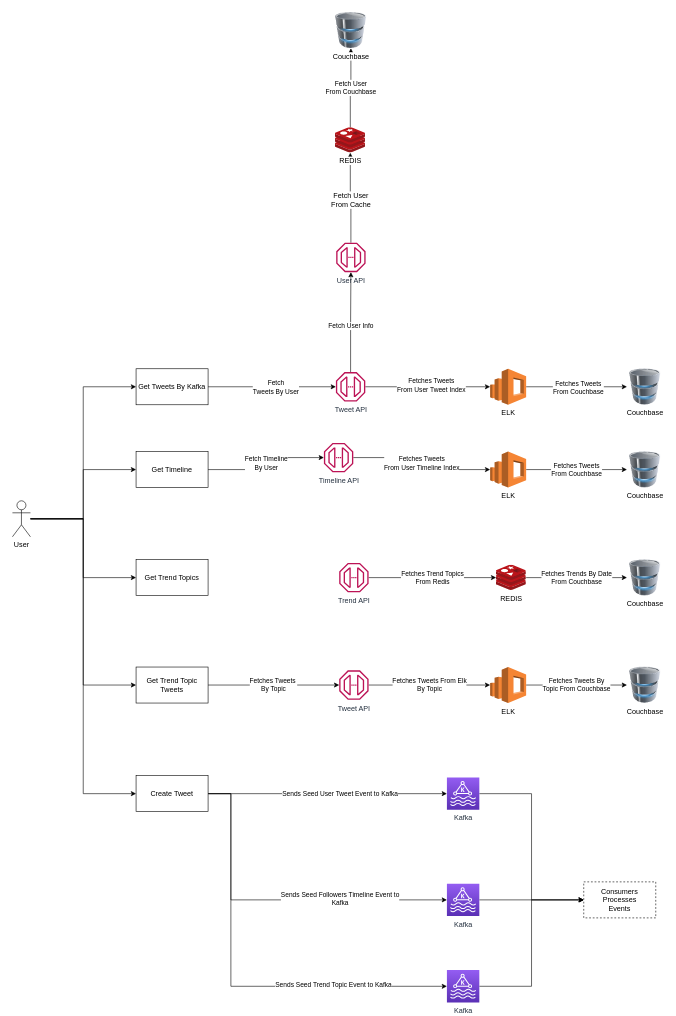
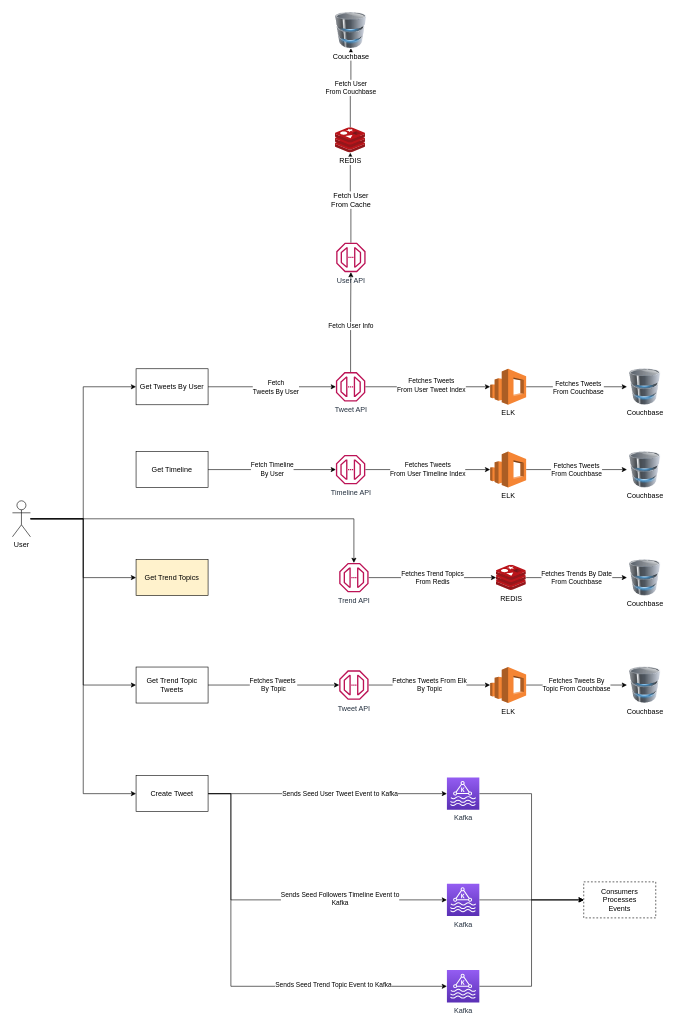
- <mxCell id="10" value="Get Tweets By Kafka" style="rounded=0;whiteSpace=wrap;html=1;" vertex="1" parent="1"><mxGeometry x="226" y="614" width="120" height="60" as="geometry" /></mxCell>
+ <mxCell id="10" value="Get Tweets By User" style="rounded=0;whiteSpace=wrap;html=1;" vertex="1" parent="1"><mxGeometry x="226" y="614" width="120" height="60" as="geometry" /></mxCell>
- <mxCell id="39" value="Timeline API" style="outlineConnect=0;fontColor=#232F3E;gradientColor=none;fillColor=#BC1356;strokeColor=none;dashed=0;verticalLabelPosition=bottom;verticalAlign=top;align=center;html=1;fontSize=12;fontStyle=0;aspect=fixed;pointerEvents=1;shape=mxgraph.aws4.endpoint;" vertex="1" parent="1"><mxGeometry x="539" y="737.5" width="49" height="49" as="geometry" /></mxCell>
+ <mxCell id="39" value="Timeline API" style="outlineConnect=0;fontColor=#232F3E;gradientColor=none;fillColor=#BC1356;strokeColor=none;dashed=0;verticalLabelPosition=bottom;verticalAlign=top;align=center;html=1;fontSize=12;fontStyle=0;aspect=fixed;pointerEvents=1;shape=mxgraph.aws4.endpoint;" vertex="1" parent="1"><mxGeometry x="559" y="757.5" width="49" height="49" as="geometry" /></mxCell>
- <mxCell id="5" style="edgeStyle=orthogonalEdgeStyle;rounded=0;orthogonalLoop=1;jettySize=auto;html=1;entryX=0;entryY=0.5;entryDx=0;entryDy=0;" edge="1" parent="1" source="7" target="12"><mxGeometry relative="1" as="geometry" /></mxCell>
+ <mxCell id="5" style="edgeStyle=orthogonalEdgeStyle;rounded=0;orthogonalLoop=1;jettySize=auto;html=1;" edge="1" parent="1" source="7" target="45"><mxGeometry relative="1" as="geometry" /></mxCell>
- <mxCell id="20" value="Get Trend Topics" style="rounded=0;whiteSpace=wrap;html=1;" vertex="1" parent="1"><mxGeometry x="226" y="932" width="120" height="60" as="geometry" /></mxCell>
+ <mxCell id="20" value="Get Trend Topics" style="rounded=0;whiteSpace=wrap;html=1;fillColor=#fff2cc;" vertex="1" parent="1"><mxGeometry x="226" y="932" width="120" height="60" as="geometry" /></mxCell>
